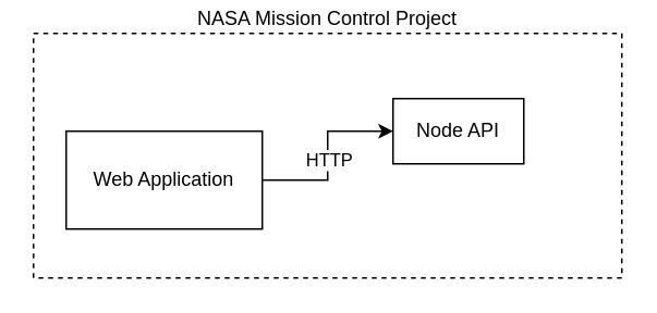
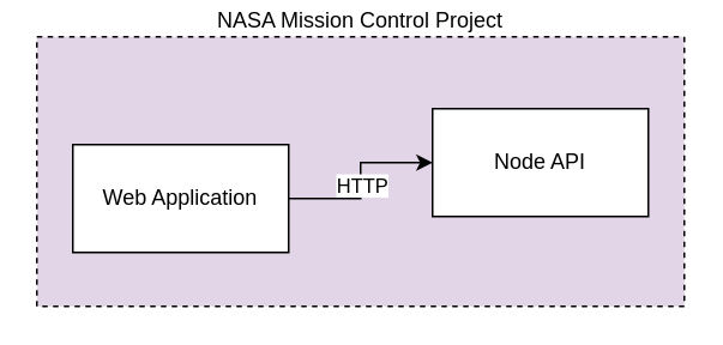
- <mxCell id="6" value="Node API" style="whiteSpace=wrap;html=1;rounded=0;" vertex="1" parent="1"><mxGeometry x="240" y="60" width="80" height="40" as="geometry" /></mxCell>
+ <mxCell id="6" value="Node API" style="whiteSpace=wrap;html=1;rounded=0;" vertex="1" parent="1"><mxGeometry x="240" y="60" width="120" height="60" as="geometry" /></mxCell>
- <mxCell id="2" value="NASA Mission Control Project" style="rounded=0;whiteSpace=wrap;html=1;verticalAlign=bottom;labelPosition=center;verticalLabelPosition=top;align=center;dashed=1;" vertex="1" parent="1"><mxGeometry x="20" y="20" width="360" height="150" as="geometry" /></mxCell>
+ <mxCell id="2" value="NASA Mission Control Project" style="rounded=0;whiteSpace=wrap;html=1;verticalAlign=bottom;labelPosition=center;verticalLabelPosition=top;align=center;dashed=1;fillColor=#e1d5e7;" vertex="1" parent="1"><mxGeometry x="20" y="20" width="360" height="150" as="geometry" /></mxCell>
